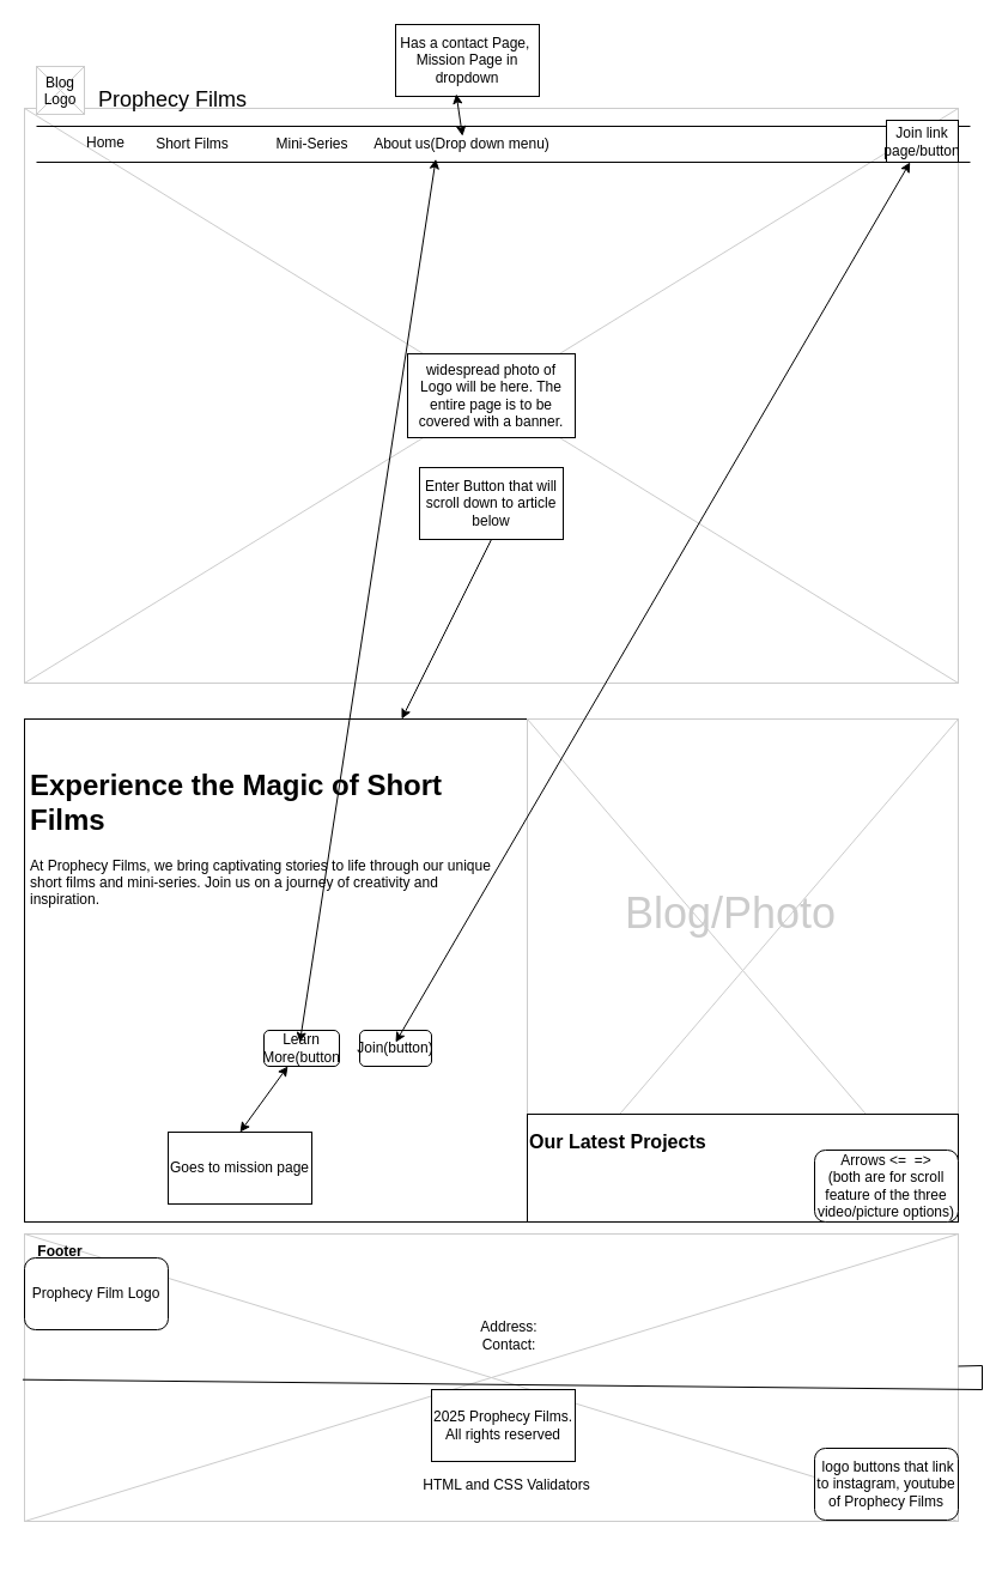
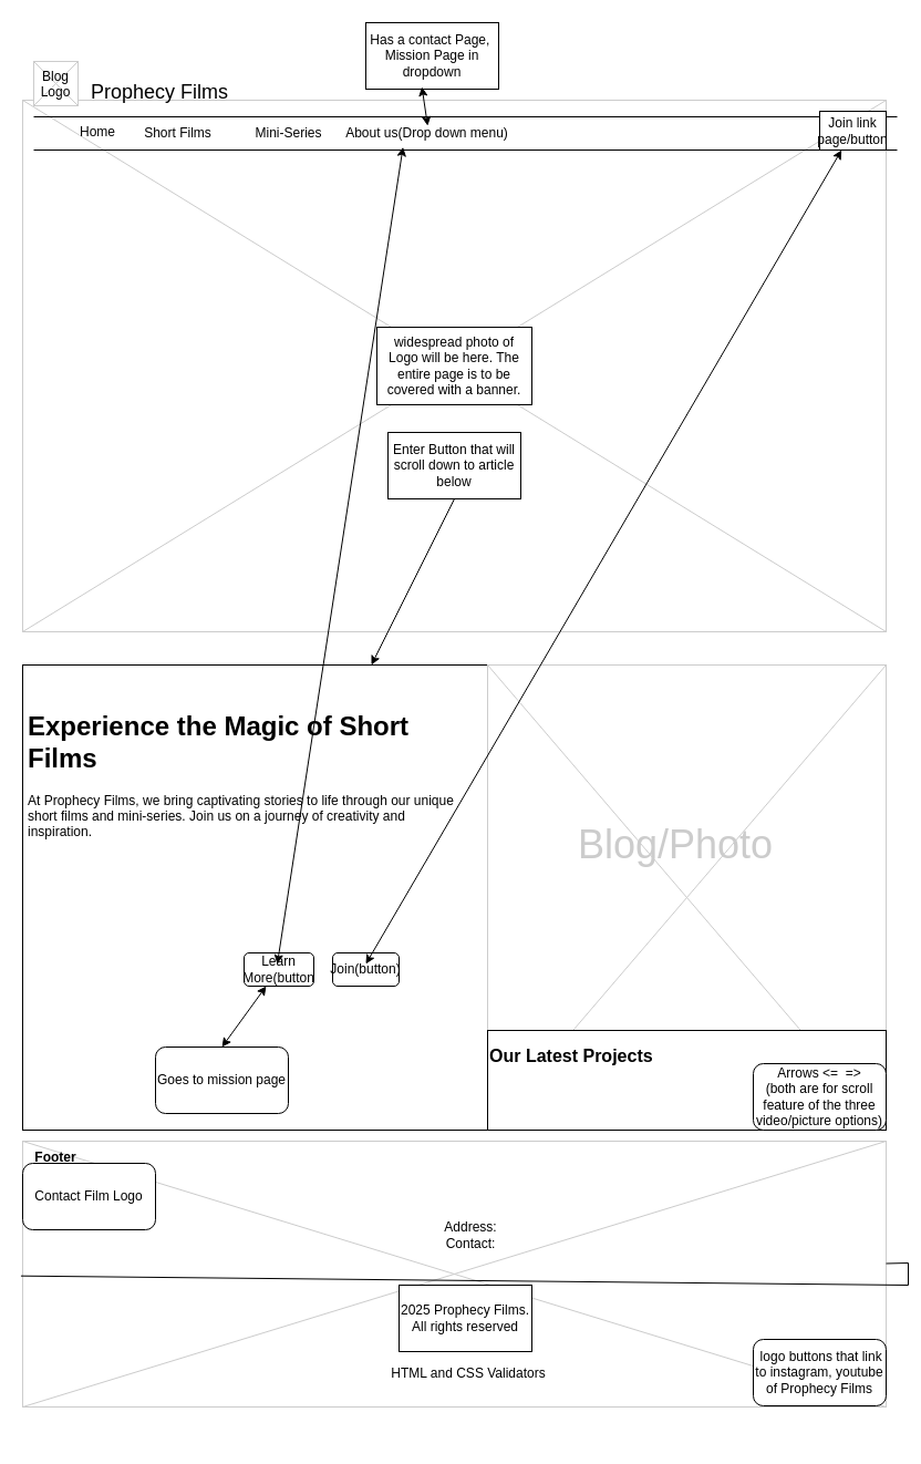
- <mxCell id="36" value="Goes to mission page" style="whiteSpace=wrap;html=1;rounded=0;" vertex="1" parent="1"><mxGeometry x="140" y="945" width="120" height="60" as="geometry" /></mxCell>
+ <mxCell id="36" value="Goes to mission page" style="rounded=1;whiteSpace=wrap;html=1;" vertex="1" parent="1"><mxGeometry x="140" y="945" width="120" height="60" as="geometry" /></mxCell>
- <mxCell id="29" value="Prophecy Film Logo" style="rounded=1;whiteSpace=wrap;html=1;" vertex="1" parent="1"><mxGeometry x="20" y="1050" width="120" height="60" as="geometry" /></mxCell>
+ <mxCell id="29" value="Contact Film Logo" style="rounded=1;whiteSpace=wrap;html=1;" vertex="1" parent="1"><mxGeometry x="20" y="1050" width="120" height="60" as="geometry" /></mxCell>
